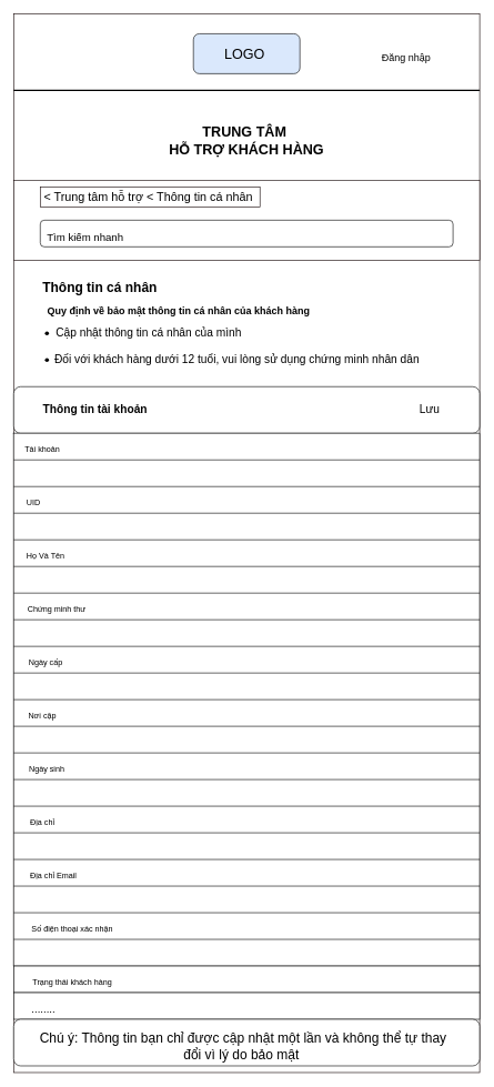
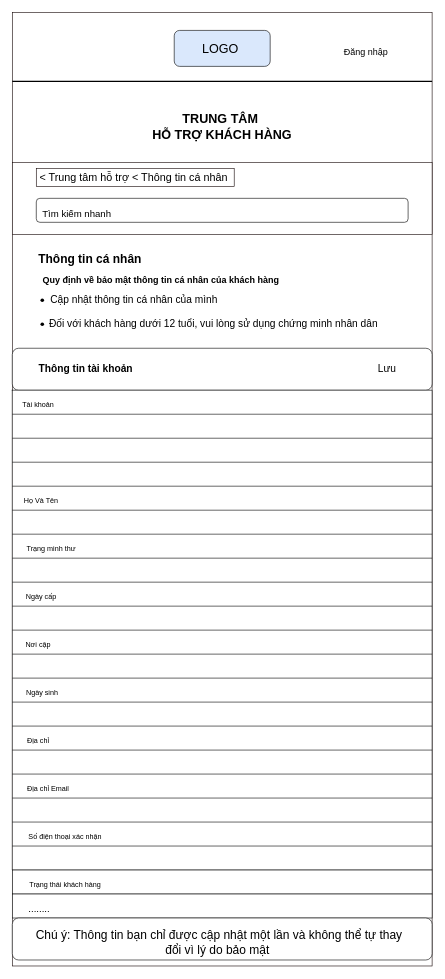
- <mxCell id="64" value="UID" style="text;strokeColor=none;align=center;fillColor=none;html=1;verticalAlign=middle;whiteSpace=wrap;rounded=0;" vertex="1" parent="1"><mxGeometry x="20" y="740" width="60" height="30" as="geometry" /></mxCell>
- <mxCell id="66" value="Chứng minh thư" style="text;strokeColor=none;align=center;fillColor=none;html=1;verticalAlign=middle;whiteSpace=wrap;rounded=0;" vertex="1" parent="1"><mxGeometry x="20" y="900" width="130" height="30" as="geometry" /></mxCell>
+ <mxCell id="66" value="Trạng minh thư" style="text;strokeColor=none;align=center;fillColor=none;html=1;verticalAlign=middle;whiteSpace=wrap;rounded=0;" vertex="1" parent="1"><mxGeometry x="20" y="900" width="130" height="30" as="geometry" /></mxCell>
